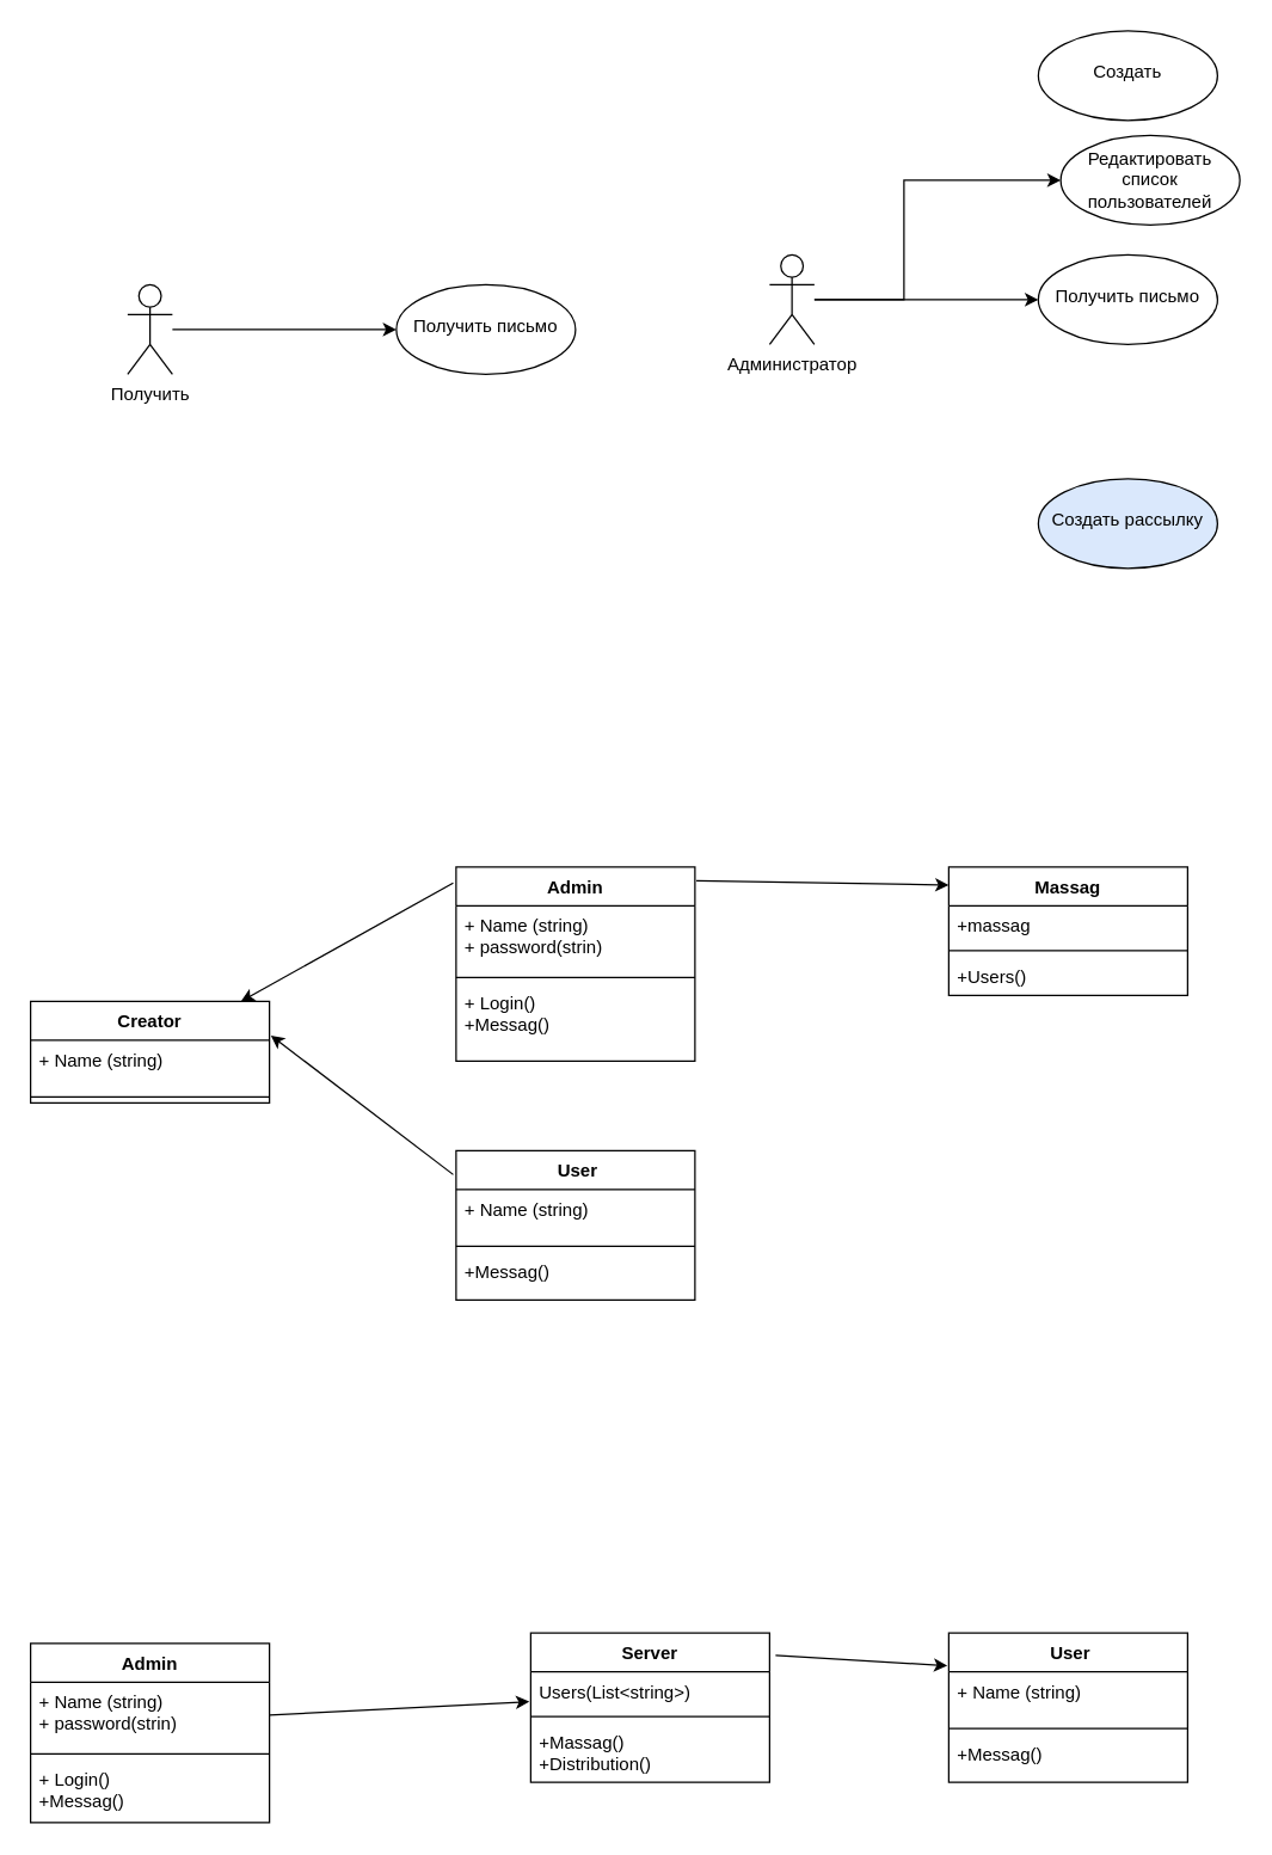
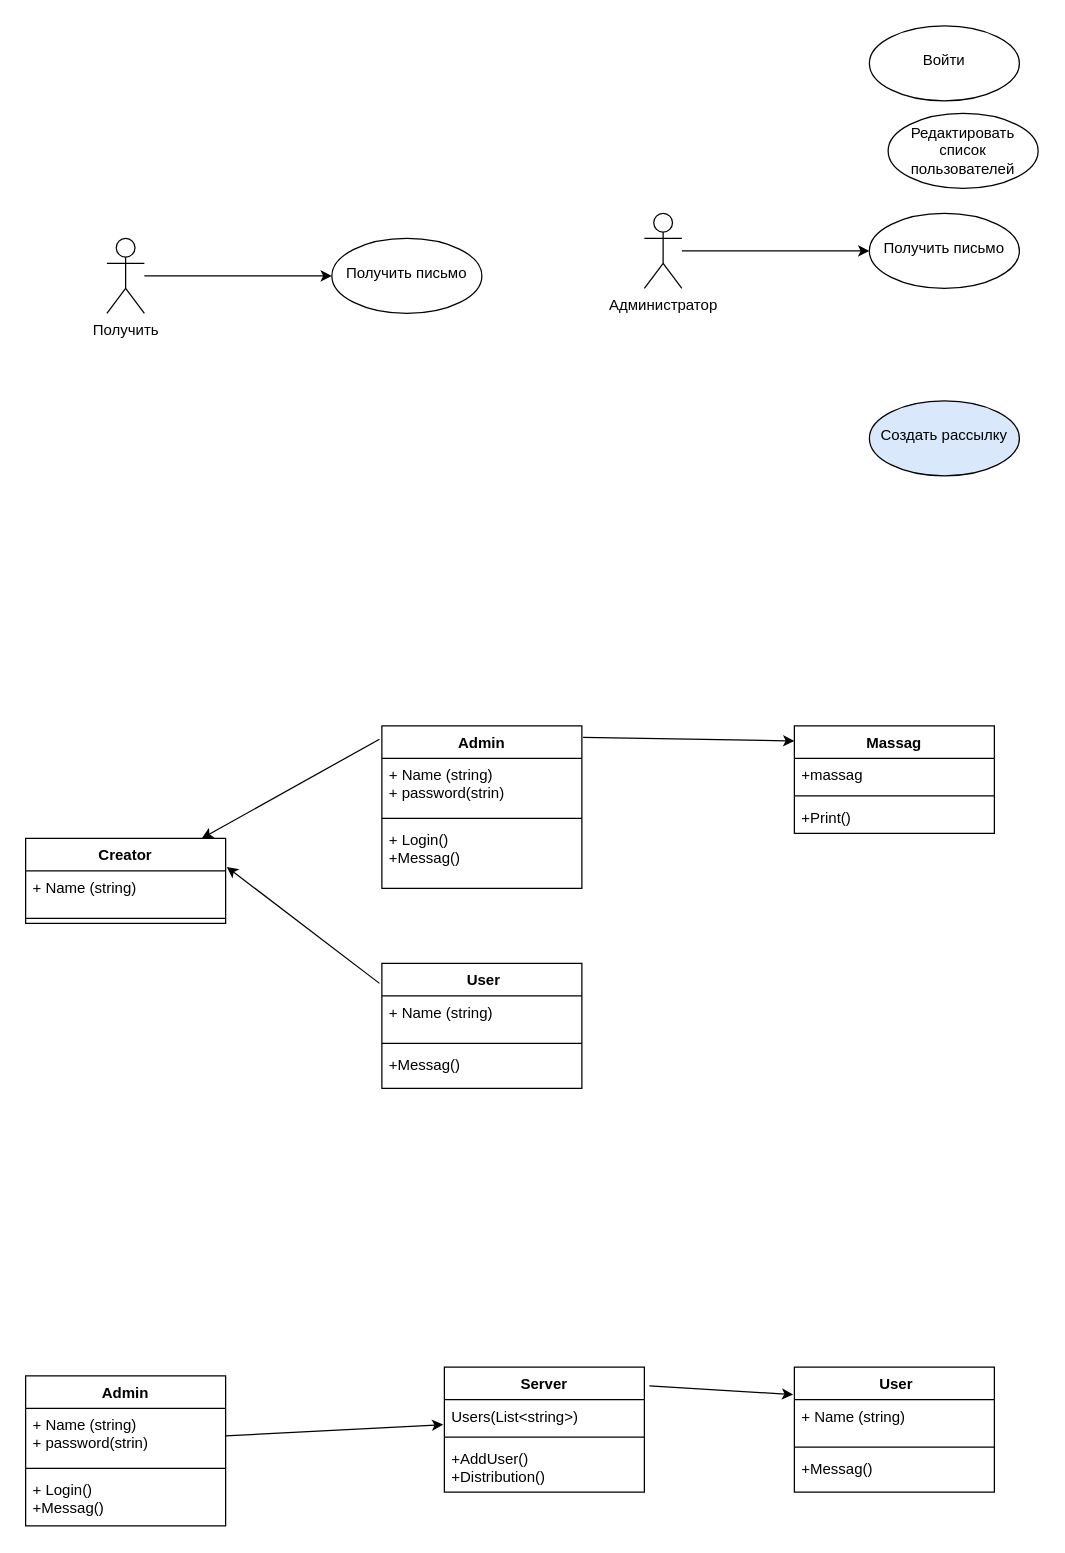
- <mxCell id="13" value="&lt;br&gt;Создать" style="ellipse;whiteSpace=wrap;html=1;verticalAlign=top;" vertex="1" parent="1"><mxGeometry x="695" y="20" width="120" height="60" as="geometry" /></mxCell>
+ <mxCell id="13" value="&lt;br&gt;Войти" style="ellipse;whiteSpace=wrap;html=1;verticalAlign=top;" vertex="1" parent="1"><mxGeometry x="695" y="20" width="120" height="60" as="geometry" /></mxCell>
- <mxCell id="10" value="" style="edgeStyle=orthogonalEdgeStyle;rounded=0;orthogonalLoop=1;jettySize=auto;html=1;" edge="1" parent="1" source="11" target="14"><mxGeometry relative="1" as="geometry"><Array as="points"><mxPoint x="605" y="200" /><mxPoint x="605" y="120" /></Array></mxGeometry></mxCell>
- <mxCell id="28" value="+Users()" style="text;strokeColor=none;fillColor=none;align=left;verticalAlign=top;spacingLeft=4;spacingRight=4;overflow=hidden;rotatable=0;points=[[0,0.5],[1,0.5]];portConstraint=eastwest;" vertex="1" parent="25"><mxGeometry y="60" width="160" height="26" as="geometry" /></mxCell>
+ <mxCell id="28" value="+Print()" style="text;strokeColor=none;fillColor=none;align=left;verticalAlign=top;spacingLeft=4;spacingRight=4;overflow=hidden;rotatable=0;points=[[0,0.5],[1,0.5]];portConstraint=eastwest;" vertex="1" parent="25"><mxGeometry y="60" width="160" height="26" as="geometry" /></mxCell>
- <mxCell id="33" value="+Massag()&#10;+Distribution()" style="text;strokeColor=none;fillColor=none;align=left;verticalAlign=top;spacingLeft=4;spacingRight=4;overflow=hidden;rotatable=0;points=[[0,0.5],[1,0.5]];portConstraint=eastwest;" vertex="1" parent="30"><mxGeometry y="60" width="160" height="40" as="geometry" /></mxCell>
+ <mxCell id="33" value="+AddUser()&#10;+Distribution()" style="text;strokeColor=none;fillColor=none;align=left;verticalAlign=top;spacingLeft=4;spacingRight=4;overflow=hidden;rotatable=0;points=[[0,0.5],[1,0.5]];portConstraint=eastwest;" vertex="1" parent="30"><mxGeometry y="60" width="160" height="40" as="geometry" /></mxCell>
